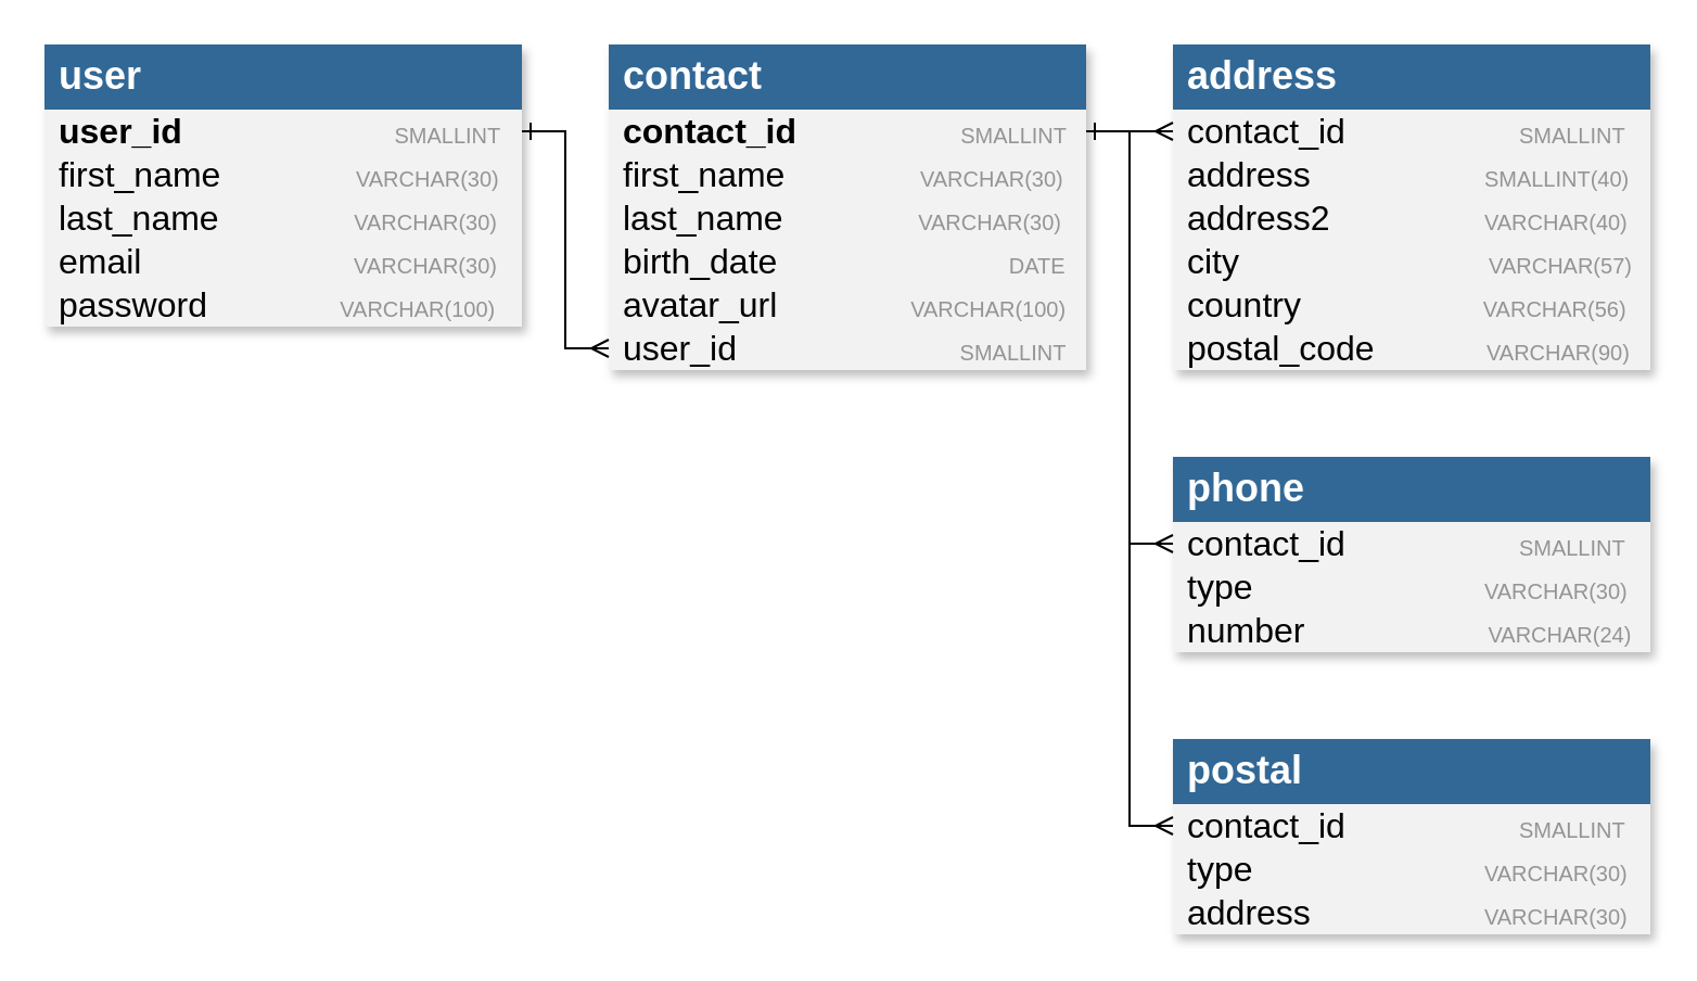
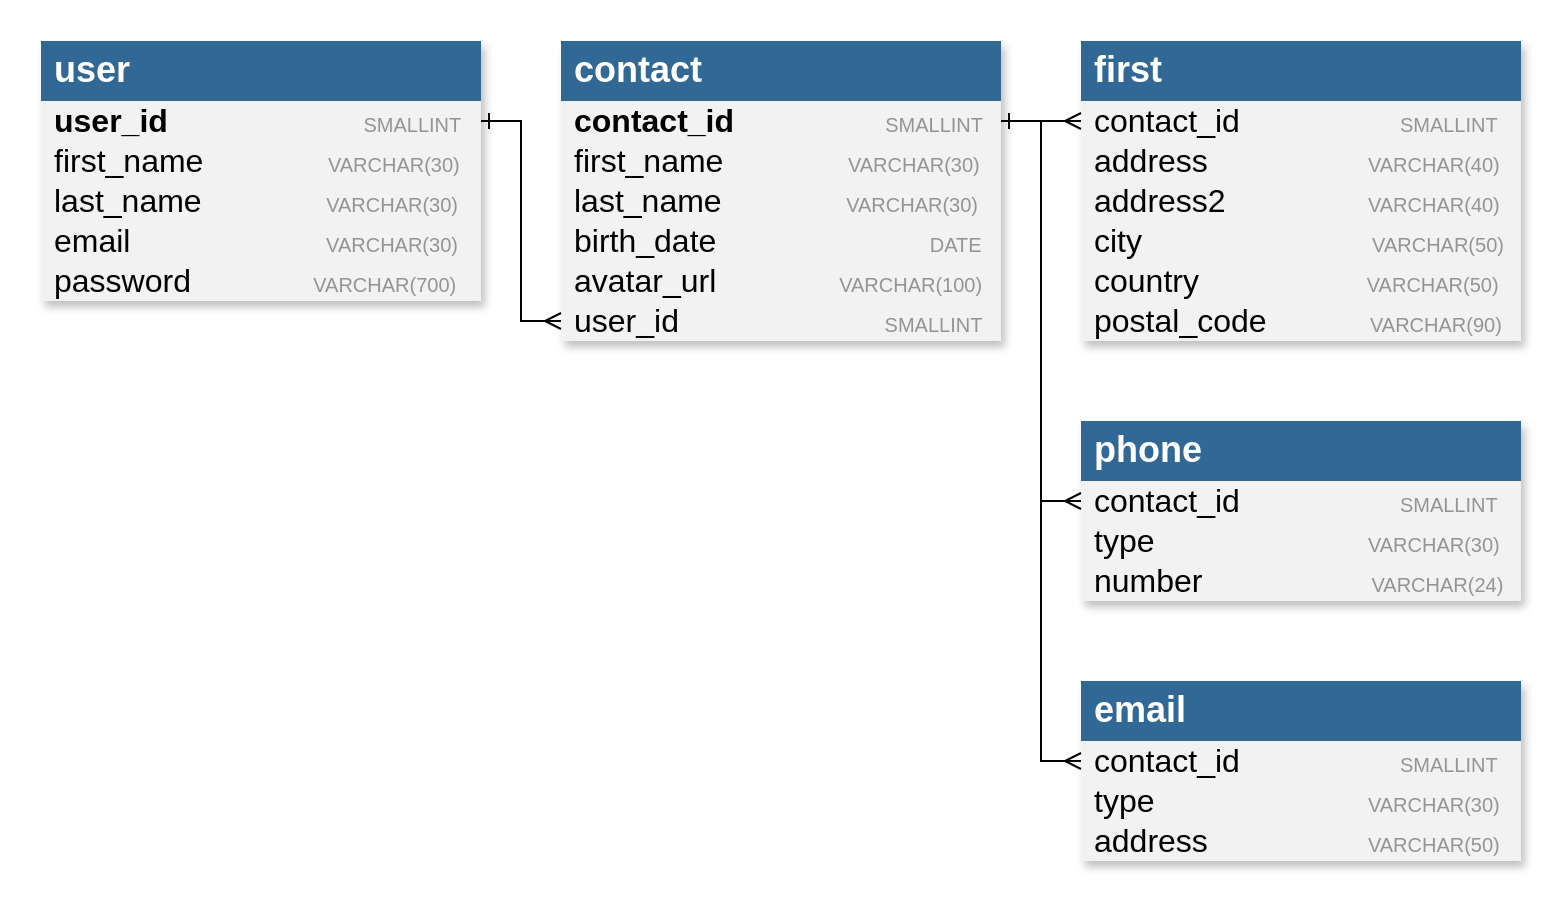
- <mxCell id="15" value="&lt;font style=&quot;font-size: 18px;&quot; color=&quot;#ffffff&quot;&gt;&lt;b&gt;&amp;nbsp;address&lt;/b&gt;&lt;/font&gt;" style="swimlane;strokeColor=none;swimlaneFillColor=#F2F2F2;fillColor=#316896;fontStyle=0;childLayout=stackLayout;horizontal=1;startSize=30;horizontalStack=0;resizeParent=1;resizeParentMax=0;resizeLast=0;collapsible=0;marginBottom=0;whiteSpace=wrap;html=1;fontSize=17;textShadow=0;shadow=1;rounded=0;align=left;" parent="1" vertex="1"><mxGeometry x="540" y="20" width="220" height="150" as="geometry" /></mxCell>
+ <mxCell id="15" value="&lt;font style=&quot;font-size: 18px;&quot; color=&quot;#ffffff&quot;&gt;&lt;b&gt;&amp;nbsp;first&lt;/b&gt;&lt;/font&gt;" style="swimlane;strokeColor=none;swimlaneFillColor=#F2F2F2;fillColor=#316896;fontStyle=0;childLayout=stackLayout;horizontal=1;startSize=30;horizontalStack=0;resizeParent=1;resizeParentMax=0;resizeLast=0;collapsible=0;marginBottom=0;whiteSpace=wrap;html=1;fontSize=17;textShadow=0;shadow=1;rounded=0;align=left;" parent="1" vertex="1"><mxGeometry x="540" y="20" width="220" height="150" as="geometry" /></mxCell>
- <mxCell id="17" value="&lt;font style=&quot;font-size: 16px;&quot;&gt;address&amp;nbsp; &amp;nbsp; &amp;nbsp; &amp;nbsp; &amp;nbsp; &amp;nbsp; &amp;nbsp; &amp;nbsp; &amp;nbsp;&amp;nbsp;&lt;/font&gt;&lt;font style=&quot;font-size: 10px; color: rgb(148, 148, 148);&quot;&gt;SMALLINT(40)&lt;/font&gt;" style="text;spacing=0;strokeColor=none;align=left;verticalAlign=middle;spacingLeft=7;spacingRight=10;overflow=hidden;points=[[0,0.5],[1,0.5]];portConstraint=eastwest;rotatable=0;whiteSpace=wrap;html=1;rSize=5;fillColor=none;fontColor=light-dark(#000000, #959595);fontSize=17;" parent="15" vertex="1"><mxGeometry y="50" width="220" height="20" as="geometry" /></mxCell>
+ <mxCell id="17" value="&lt;font style=&quot;font-size: 16px;&quot;&gt;address&amp;nbsp; &amp;nbsp; &amp;nbsp; &amp;nbsp; &amp;nbsp; &amp;nbsp; &amp;nbsp; &amp;nbsp; &amp;nbsp;&amp;nbsp;&lt;/font&gt;&lt;font style=&quot;font-size: 10px; color: rgb(148, 148, 148);&quot;&gt;VARCHAR(40)&lt;/font&gt;" style="text;spacing=0;strokeColor=none;align=left;verticalAlign=middle;spacingLeft=7;spacingRight=10;overflow=hidden;points=[[0,0.5],[1,0.5]];portConstraint=eastwest;rotatable=0;whiteSpace=wrap;html=1;rSize=5;fillColor=none;fontColor=light-dark(#000000, #959595);fontSize=17;" parent="15" vertex="1"><mxGeometry y="50" width="220" height="20" as="geometry" /></mxCell>
- <mxCell id="19" value="&lt;font&gt;&lt;font style=&quot;font-size: 16px;&quot;&gt;city&amp;nbsp; &amp;nbsp; &amp;nbsp; &amp;nbsp; &amp;nbsp; &amp;nbsp;&lt;/font&gt;&lt;font style=&quot;&quot;&gt;&amp;nbsp; &amp;nbsp; &amp;nbsp; &amp;nbsp; &amp;nbsp; &amp;nbsp; &amp;nbsp;&amp;nbsp;&lt;/font&gt;&lt;/font&gt;&lt;span style=&quot;font-size: 10px;&quot;&gt;&lt;font style=&quot;color: rgb(148, 148, 148);&quot;&gt;VARCHAR(57)&lt;/font&gt;&lt;/span&gt;" style="text;spacing=0;strokeColor=none;align=left;verticalAlign=middle;spacingLeft=7;spacingRight=10;overflow=hidden;points=[[0,0.5],[1,0.5]];portConstraint=eastwest;rotatable=0;whiteSpace=wrap;html=1;fillColor=none;fontColor=#000000;fontSize=17;" parent="15" vertex="1"><mxGeometry y="90" width="220" height="20" as="geometry" /></mxCell>
+ <mxCell id="19" value="&lt;font&gt;&lt;font style=&quot;font-size: 16px;&quot;&gt;city&amp;nbsp; &amp;nbsp; &amp;nbsp; &amp;nbsp; &amp;nbsp; &amp;nbsp;&lt;/font&gt;&lt;font style=&quot;&quot;&gt;&amp;nbsp; &amp;nbsp; &amp;nbsp; &amp;nbsp; &amp;nbsp; &amp;nbsp; &amp;nbsp;&amp;nbsp;&lt;/font&gt;&lt;/font&gt;&lt;span style=&quot;font-size: 10px;&quot;&gt;&lt;font style=&quot;color: rgb(148, 148, 148);&quot;&gt;VARCHAR(50)&lt;/font&gt;&lt;/span&gt;" style="text;spacing=0;strokeColor=none;align=left;verticalAlign=middle;spacingLeft=7;spacingRight=10;overflow=hidden;points=[[0,0.5],[1,0.5]];portConstraint=eastwest;rotatable=0;whiteSpace=wrap;html=1;fillColor=none;fontColor=#000000;fontSize=17;" parent="15" vertex="1"><mxGeometry y="90" width="220" height="20" as="geometry" /></mxCell>
- <mxCell id="7" value="&lt;font&gt;&lt;font style=&quot;font-size: 16px;&quot;&gt;password&amp;nbsp;&lt;/font&gt;&lt;font style=&quot;&quot;&gt;&amp;nbsp; &amp;nbsp; &amp;nbsp; &amp;nbsp; &amp;nbsp; &amp;nbsp;&amp;nbsp;&lt;/font&gt;&lt;/font&gt;&lt;span style=&quot;font-size: 10px;&quot;&gt;&lt;font style=&quot;color: rgb(148, 148, 148);&quot;&gt;VARCHAR(100)&lt;/font&gt;&lt;/span&gt;" style="text;spacing=0;strokeColor=none;align=left;verticalAlign=middle;spacingLeft=7;spacingRight=10;overflow=hidden;points=[[0,0.5],[1,0.5]];portConstraint=eastwest;rotatable=0;whiteSpace=wrap;html=1;fillColor=none;fontColor=#000000;fontSize=17;" parent="2" vertex="1"><mxGeometry y="110" width="220" height="20" as="geometry" /></mxCell>
+ <mxCell id="7" value="&lt;font&gt;&lt;font style=&quot;font-size: 16px;&quot;&gt;password&amp;nbsp;&lt;/font&gt;&lt;font style=&quot;&quot;&gt;&amp;nbsp; &amp;nbsp; &amp;nbsp; &amp;nbsp; &amp;nbsp; &amp;nbsp;&amp;nbsp;&lt;/font&gt;&lt;/font&gt;&lt;span style=&quot;font-size: 10px;&quot;&gt;&lt;font style=&quot;color: rgb(148, 148, 148);&quot;&gt;VARCHAR(700)&lt;/font&gt;&lt;/span&gt;" style="text;spacing=0;strokeColor=none;align=left;verticalAlign=middle;spacingLeft=7;spacingRight=10;overflow=hidden;points=[[0,0.5],[1,0.5]];portConstraint=eastwest;rotatable=0;whiteSpace=wrap;html=1;fillColor=none;fontColor=#000000;fontSize=17;" parent="2" vertex="1"><mxGeometry y="110" width="220" height="20" as="geometry" /></mxCell>
- <mxCell id="20" value="&lt;font&gt;&lt;font style=&quot;font-size: 16px;&quot;&gt;country&amp;nbsp; &amp;nbsp;&amp;nbsp;&lt;/font&gt;&lt;font style=&quot;&quot;&gt;&amp;nbsp; &amp;nbsp; &amp;nbsp; &amp;nbsp; &amp;nbsp; &amp;nbsp; &amp;nbsp;&amp;nbsp;&lt;/font&gt;&lt;/font&gt;&lt;span style=&quot;font-size: 10px;&quot;&gt;&lt;font style=&quot;color: rgb(148, 148, 148);&quot;&gt;VARCHAR(5&lt;/font&gt;&lt;/span&gt;&lt;span style=&quot;color: rgb(148, 148, 148); font-size: 10px; background-color: transparent;&quot;&gt;6)&lt;/span&gt;" style="text;spacing=0;strokeColor=none;align=left;verticalAlign=middle;spacingLeft=7;spacingRight=10;overflow=hidden;points=[[0,0.5],[1,0.5]];portConstraint=eastwest;rotatable=0;whiteSpace=wrap;html=1;fillColor=none;fontColor=#000000;fontSize=17;" parent="15" vertex="1"><mxGeometry y="110" width="220" height="20" as="geometry" /></mxCell>
+ <mxCell id="20" value="&lt;font&gt;&lt;font style=&quot;font-size: 16px;&quot;&gt;country&amp;nbsp; &amp;nbsp;&amp;nbsp;&lt;/font&gt;&lt;font style=&quot;&quot;&gt;&amp;nbsp; &amp;nbsp; &amp;nbsp; &amp;nbsp; &amp;nbsp; &amp;nbsp; &amp;nbsp;&amp;nbsp;&lt;/font&gt;&lt;/font&gt;&lt;span style=&quot;font-size: 10px;&quot;&gt;&lt;font style=&quot;color: rgb(148, 148, 148);&quot;&gt;VARCHAR(5&lt;/font&gt;&lt;/span&gt;&lt;span style=&quot;color: rgb(148, 148, 148); font-size: 10px; background-color: transparent;&quot;&gt;0)&lt;/span&gt;" style="text;spacing=0;strokeColor=none;align=left;verticalAlign=middle;spacingLeft=7;spacingRight=10;overflow=hidden;points=[[0,0.5],[1,0.5]];portConstraint=eastwest;rotatable=0;whiteSpace=wrap;html=1;fillColor=none;fontColor=#000000;fontSize=17;" parent="15" vertex="1"><mxGeometry y="110" width="220" height="20" as="geometry" /></mxCell>
- <mxCell id="26" value="&lt;font style=&quot;font-size: 18px;&quot; color=&quot;#ffffff&quot;&gt;&lt;b&gt;&amp;nbsp;postal&lt;/b&gt;&lt;/font&gt;" style="swimlane;strokeColor=none;swimlaneFillColor=#F2F2F2;fillColor=#316896;fontStyle=0;childLayout=stackLayout;horizontal=1;startSize=30;horizontalStack=0;resizeParent=1;resizeParentMax=0;resizeLast=0;collapsible=0;marginBottom=0;whiteSpace=wrap;html=1;fontSize=17;textShadow=0;shadow=1;rounded=0;align=left;" parent="1" vertex="1"><mxGeometry x="540" y="340" width="220" height="90" as="geometry" /></mxCell>
+ <mxCell id="26" value="&lt;font style=&quot;font-size: 18px;&quot; color=&quot;#ffffff&quot;&gt;&lt;b&gt;&amp;nbsp;email&lt;/b&gt;&lt;/font&gt;" style="swimlane;strokeColor=none;swimlaneFillColor=#F2F2F2;fillColor=#316896;fontStyle=0;childLayout=stackLayout;horizontal=1;startSize=30;horizontalStack=0;resizeParent=1;resizeParentMax=0;resizeLast=0;collapsible=0;marginBottom=0;whiteSpace=wrap;html=1;fontSize=17;textShadow=0;shadow=1;rounded=0;align=left;" parent="1" vertex="1"><mxGeometry x="540" y="340" width="220" height="90" as="geometry" /></mxCell>
- <mxCell id="29" value="&lt;font style=&quot;font-size: 16px;&quot;&gt;address&amp;nbsp; &amp;nbsp; &amp;nbsp; &amp;nbsp; &amp;nbsp; &amp;nbsp; &amp;nbsp; &amp;nbsp; &amp;nbsp;&amp;nbsp;&lt;/font&gt;&lt;span style=&quot;font-size: 10px;&quot;&gt;&lt;font style=&quot;color: rgb(148, 148, 148);&quot;&gt;VARCHAR(30)&lt;/font&gt;&lt;/span&gt;" style="text;spacing=0;strokeColor=none;align=left;verticalAlign=middle;spacingLeft=7;spacingRight=10;overflow=hidden;points=[[0,0.5],[1,0.5]];portConstraint=eastwest;rotatable=0;whiteSpace=wrap;html=1;rSize=5;fillColor=none;fontColor=#000000;fontSize=17;" parent="26" vertex="1"><mxGeometry y="70" width="220" height="20" as="geometry" /></mxCell>
+ <mxCell id="29" value="&lt;font style=&quot;font-size: 16px;&quot;&gt;address&amp;nbsp; &amp;nbsp; &amp;nbsp; &amp;nbsp; &amp;nbsp; &amp;nbsp; &amp;nbsp; &amp;nbsp; &amp;nbsp;&amp;nbsp;&lt;/font&gt;&lt;span style=&quot;font-size: 10px;&quot;&gt;&lt;font style=&quot;color: rgb(148, 148, 148);&quot;&gt;VARCHAR(50)&lt;/font&gt;&lt;/span&gt;" style="text;spacing=0;strokeColor=none;align=left;verticalAlign=middle;spacingLeft=7;spacingRight=10;overflow=hidden;points=[[0,0.5],[1,0.5]];portConstraint=eastwest;rotatable=0;whiteSpace=wrap;html=1;rSize=5;fillColor=none;fontColor=#000000;fontSize=17;" parent="26" vertex="1"><mxGeometry y="70" width="220" height="20" as="geometry" /></mxCell>
